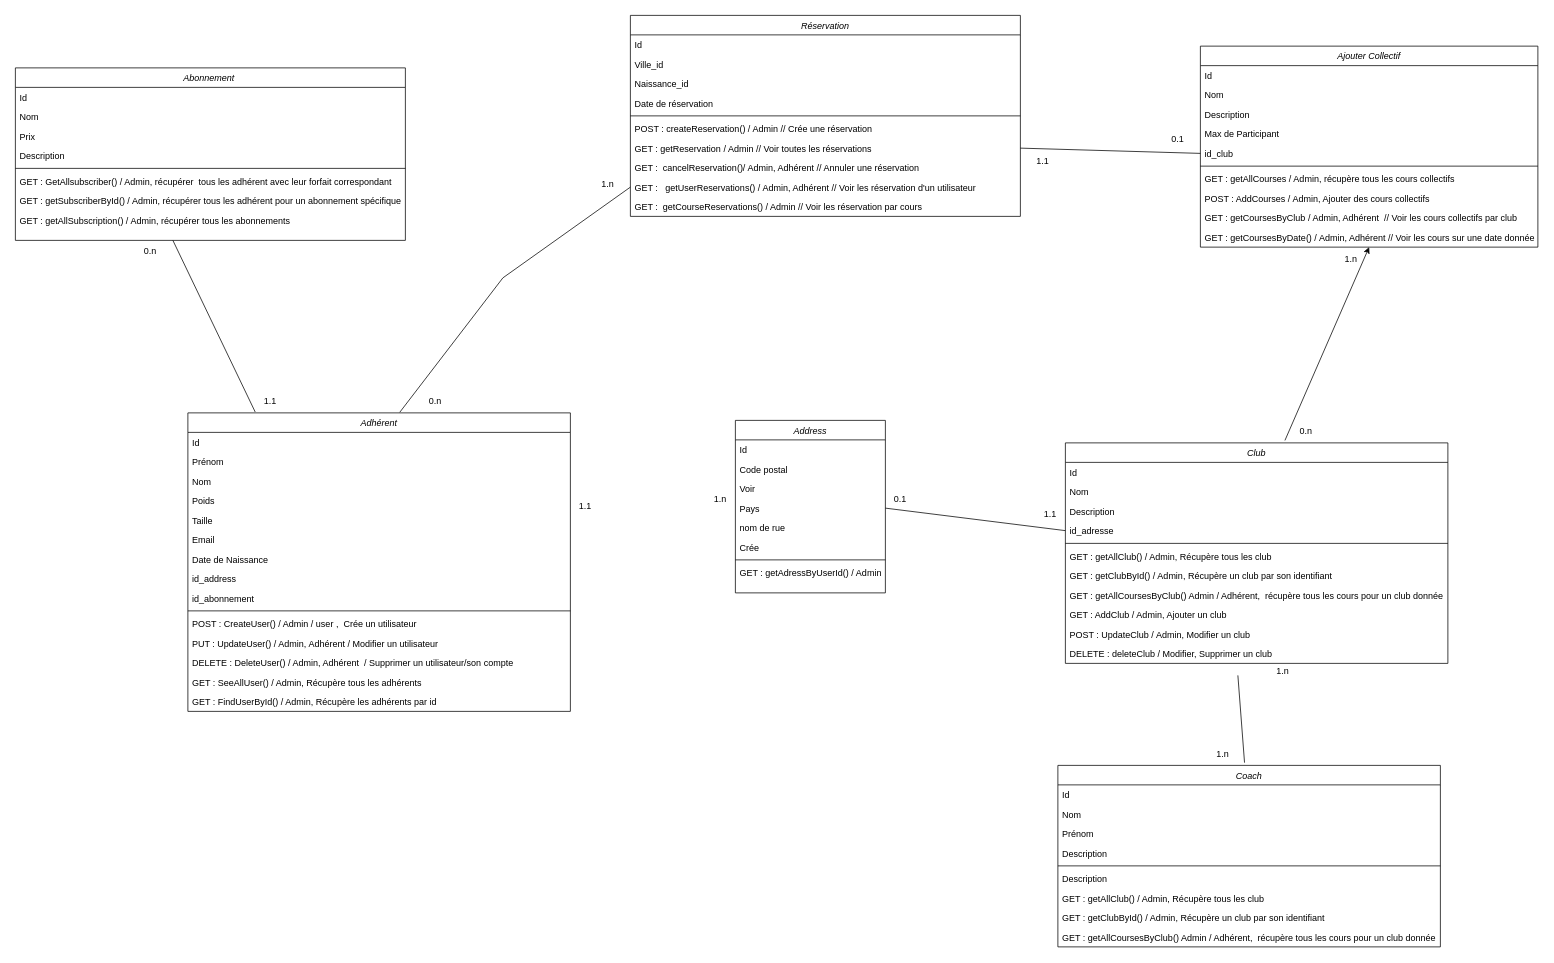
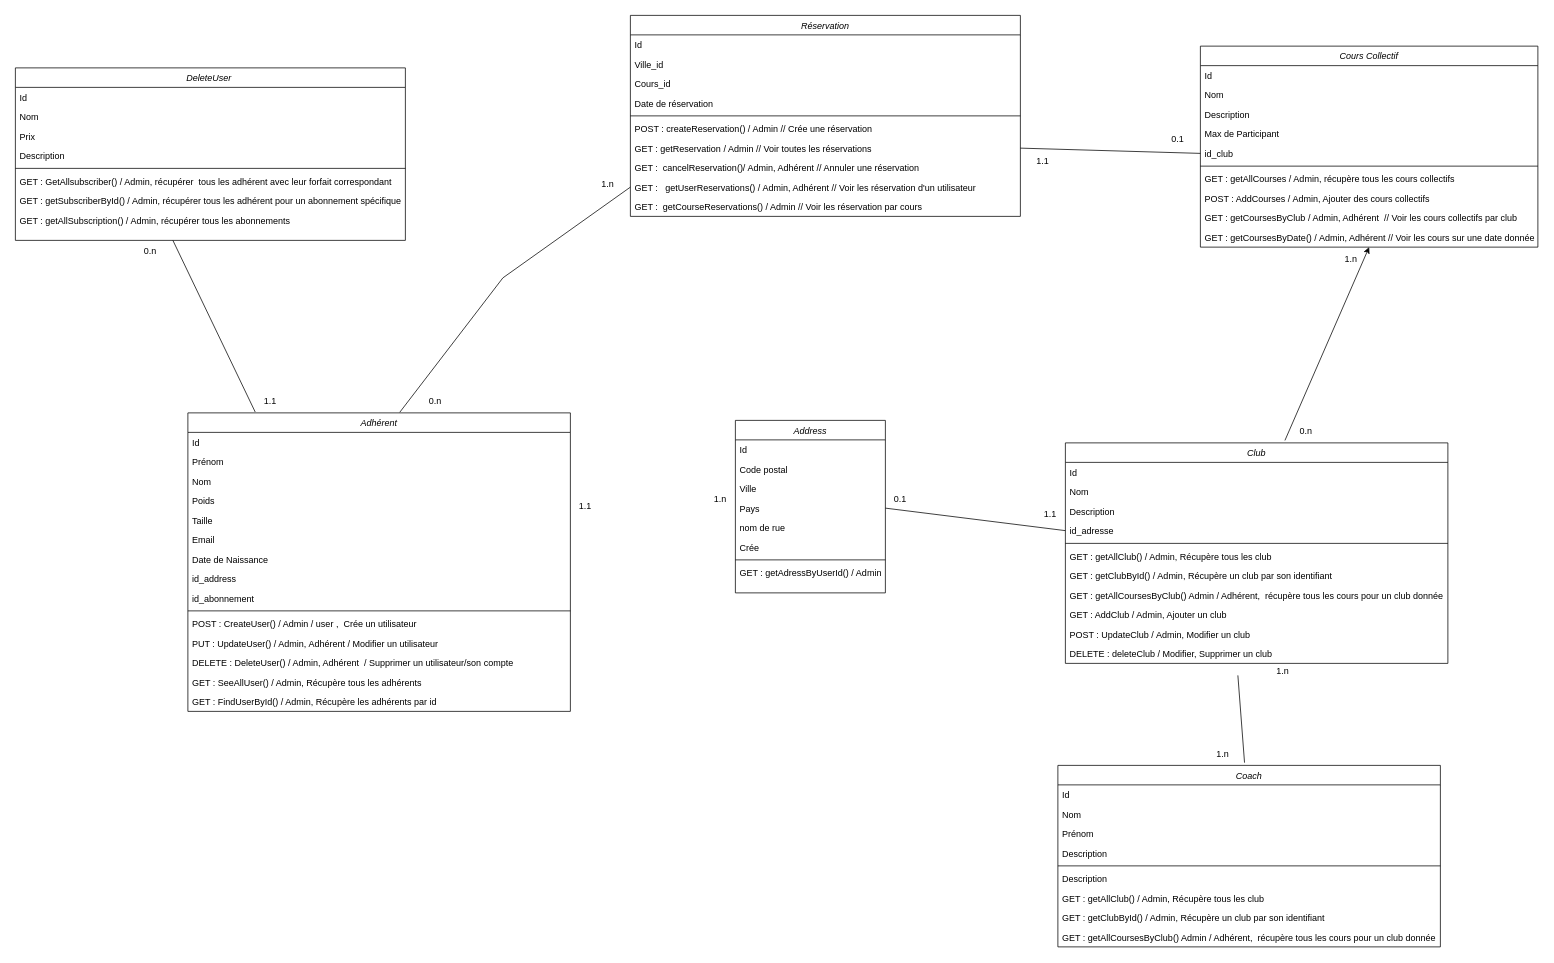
- <mxCell id="56" value="Ajouter Collectif" style="swimlane;fontStyle=2;align=center;verticalAlign=top;childLayout=stackLayout;horizontal=1;startSize=26;horizontalStack=0;resizeParent=1;resizeLast=0;collapsible=1;marginBottom=0;rounded=0;shadow=0;strokeWidth=1;" parent="1" vertex="1"><mxGeometry x="1600" y="61" width="450" height="268" as="geometry"><mxRectangle x="230" y="140" width="160" height="26" as="alternateBounds" /></mxGeometry></mxCell>
+ <mxCell id="56" value="Cours Collectif" style="swimlane;fontStyle=2;align=center;verticalAlign=top;childLayout=stackLayout;horizontal=1;startSize=26;horizontalStack=0;resizeParent=1;resizeLast=0;collapsible=1;marginBottom=0;rounded=0;shadow=0;strokeWidth=1;" parent="1" vertex="1"><mxGeometry x="1600" y="61" width="450" height="268" as="geometry"><mxRectangle x="230" y="140" width="160" height="26" as="alternateBounds" /></mxGeometry></mxCell>
- <mxCell id="29" value="Abonnement " style="swimlane;fontStyle=2;align=center;verticalAlign=top;childLayout=stackLayout;horizontal=1;startSize=26;horizontalStack=0;resizeParent=1;resizeLast=0;collapsible=1;marginBottom=0;rounded=0;shadow=0;strokeWidth=1;" parent="1" vertex="1"><mxGeometry x="20" y="90" width="520" height="230" as="geometry"><mxRectangle x="230" y="140" width="160" height="26" as="alternateBounds" /></mxGeometry></mxCell>
+ <mxCell id="29" value="DeleteUser " style="swimlane;fontStyle=2;align=center;verticalAlign=top;childLayout=stackLayout;horizontal=1;startSize=26;horizontalStack=0;resizeParent=1;resizeLast=0;collapsible=1;marginBottom=0;rounded=0;shadow=0;strokeWidth=1;" parent="1" vertex="1"><mxGeometry x="20" y="90" width="520" height="230" as="geometry"><mxRectangle x="230" y="140" width="160" height="26" as="alternateBounds" /></mxGeometry></mxCell>
- <mxCell id="86" value="Naissance_id" style="text;align=left;verticalAlign=top;spacingLeft=4;spacingRight=4;overflow=hidden;rotatable=0;points=[[0,0.5],[1,0.5]];portConstraint=eastwest;rounded=0;shadow=0;html=0;" vertex="1" parent="83"><mxGeometry y="78" width="520" height="26" as="geometry" /></mxCell>
+ <mxCell id="86" value="Cours_id" style="text;align=left;verticalAlign=top;spacingLeft=4;spacingRight=4;overflow=hidden;rotatable=0;points=[[0,0.5],[1,0.5]];portConstraint=eastwest;rounded=0;shadow=0;html=0;" vertex="1" parent="83"><mxGeometry y="78" width="520" height="26" as="geometry" /></mxCell>
- <mxCell id="21" value="Voir" style="text;align=left;verticalAlign=top;spacingLeft=4;spacingRight=4;overflow=hidden;rotatable=0;points=[[0,0.5],[1,0.5]];portConstraint=eastwest;rounded=0;shadow=0;html=0;" parent="18" vertex="1"><mxGeometry y="78" width="200" height="26" as="geometry" /></mxCell>
+ <mxCell id="21" value="Ville" style="text;align=left;verticalAlign=top;spacingLeft=4;spacingRight=4;overflow=hidden;rotatable=0;points=[[0,0.5],[1,0.5]];portConstraint=eastwest;rounded=0;shadow=0;html=0;" parent="18" vertex="1"><mxGeometry y="78" width="200" height="26" as="geometry" /></mxCell>
